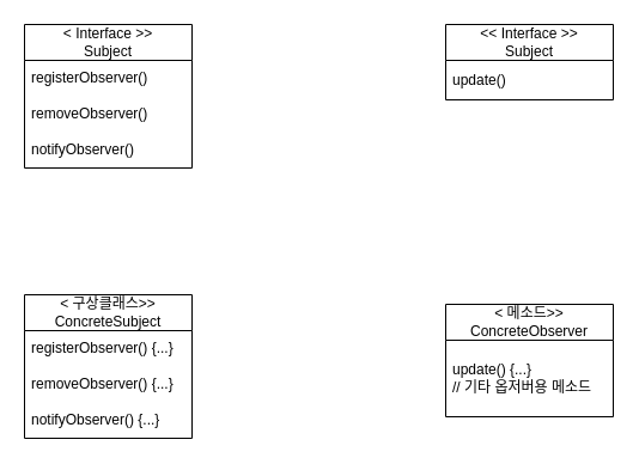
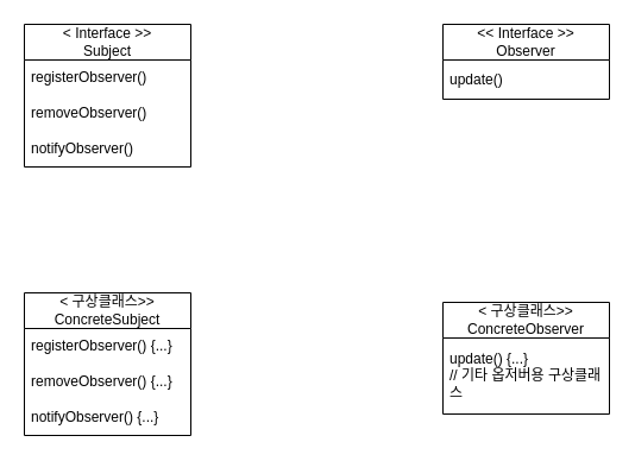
- <mxCell id="6" value="&lt;div&gt;&amp;lt;&amp;lt; Interface &amp;gt;&amp;gt;&lt;/div&gt;Subject" style="swimlane;fontStyle=0;childLayout=stackLayout;horizontal=1;startSize=30;horizontalStack=0;resizeParent=1;resizeParentMax=0;resizeLast=0;collapsible=1;marginBottom=0;whiteSpace=wrap;html=1;" vertex="1" parent="1"><mxGeometry x="372" y="20" width="140" height="63" as="geometry" /></mxCell>
+ <mxCell id="6" value="&lt;div&gt;&amp;lt;&amp;lt; Interface &amp;gt;&amp;gt;&lt;/div&gt;Observer" style="swimlane;fontStyle=0;childLayout=stackLayout;horizontal=1;startSize=30;horizontalStack=0;resizeParent=1;resizeParentMax=0;resizeLast=0;collapsible=1;marginBottom=0;whiteSpace=wrap;html=1;" vertex="1" parent="1"><mxGeometry x="372" y="20" width="140" height="63" as="geometry" /></mxCell>
- <mxCell id="12" value="&lt;div&gt;&amp;lt; 메소드&amp;gt;&amp;gt;&lt;/div&gt;&lt;div&gt;ConcreteObserver&lt;/div&gt;" style="swimlane;fontStyle=0;childLayout=stackLayout;horizontal=1;startSize=30;horizontalStack=0;resizeParent=1;resizeParentMax=0;resizeLast=0;collapsible=1;marginBottom=0;whiteSpace=wrap;html=1;" vertex="1" parent="1"><mxGeometry x="372" y="254" width="140" height="94" as="geometry" /></mxCell>
+ <mxCell id="12" value="&lt;div&gt;&amp;lt; 구상클래스&amp;gt;&amp;gt;&lt;/div&gt;&lt;div&gt;ConcreteObserver&lt;/div&gt;" style="swimlane;fontStyle=0;childLayout=stackLayout;horizontal=1;startSize=30;horizontalStack=0;resizeParent=1;resizeParentMax=0;resizeLast=0;collapsible=1;marginBottom=0;whiteSpace=wrap;html=1;" vertex="1" parent="1"><mxGeometry x="372" y="254" width="140" height="94" as="geometry" /></mxCell>
- <mxCell id="13" value="update() {...}&lt;div&gt;// 기타 옵저버용 메소드&lt;/div&gt;" style="text;strokeColor=none;fillColor=none;align=left;verticalAlign=middle;spacingLeft=4;spacingRight=4;overflow=hidden;points=[[0,0.5],[1,0.5]];portConstraint=eastwest;rotatable=0;whiteSpace=wrap;html=1;" vertex="1" parent="12"><mxGeometry y="30" width="140" height="64" as="geometry" /></mxCell>
+ <mxCell id="13" value="update() {...}&lt;div&gt;// 기타 옵저버용 구상클래스&lt;/div&gt;" style="text;strokeColor=none;fillColor=none;align=left;verticalAlign=middle;spacingLeft=4;spacingRight=4;overflow=hidden;points=[[0,0.5],[1,0.5]];portConstraint=eastwest;rotatable=0;whiteSpace=wrap;html=1;" vertex="1" parent="12"><mxGeometry y="30" width="140" height="64" as="geometry" /></mxCell>
